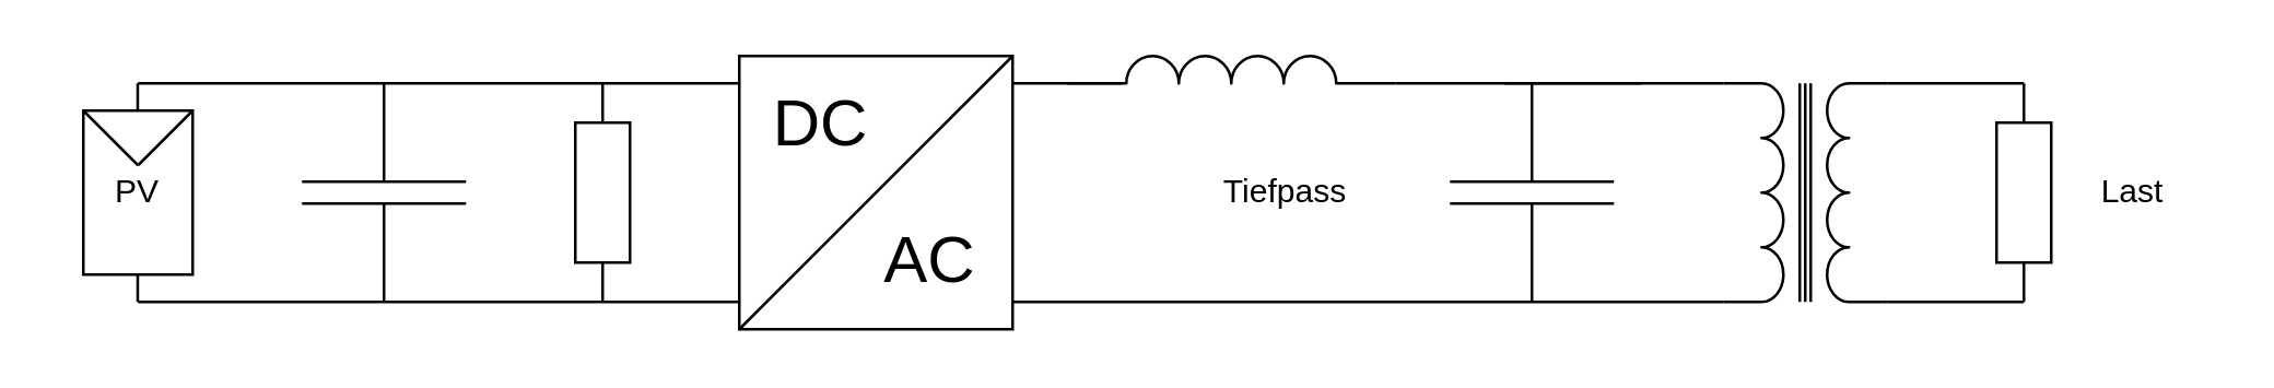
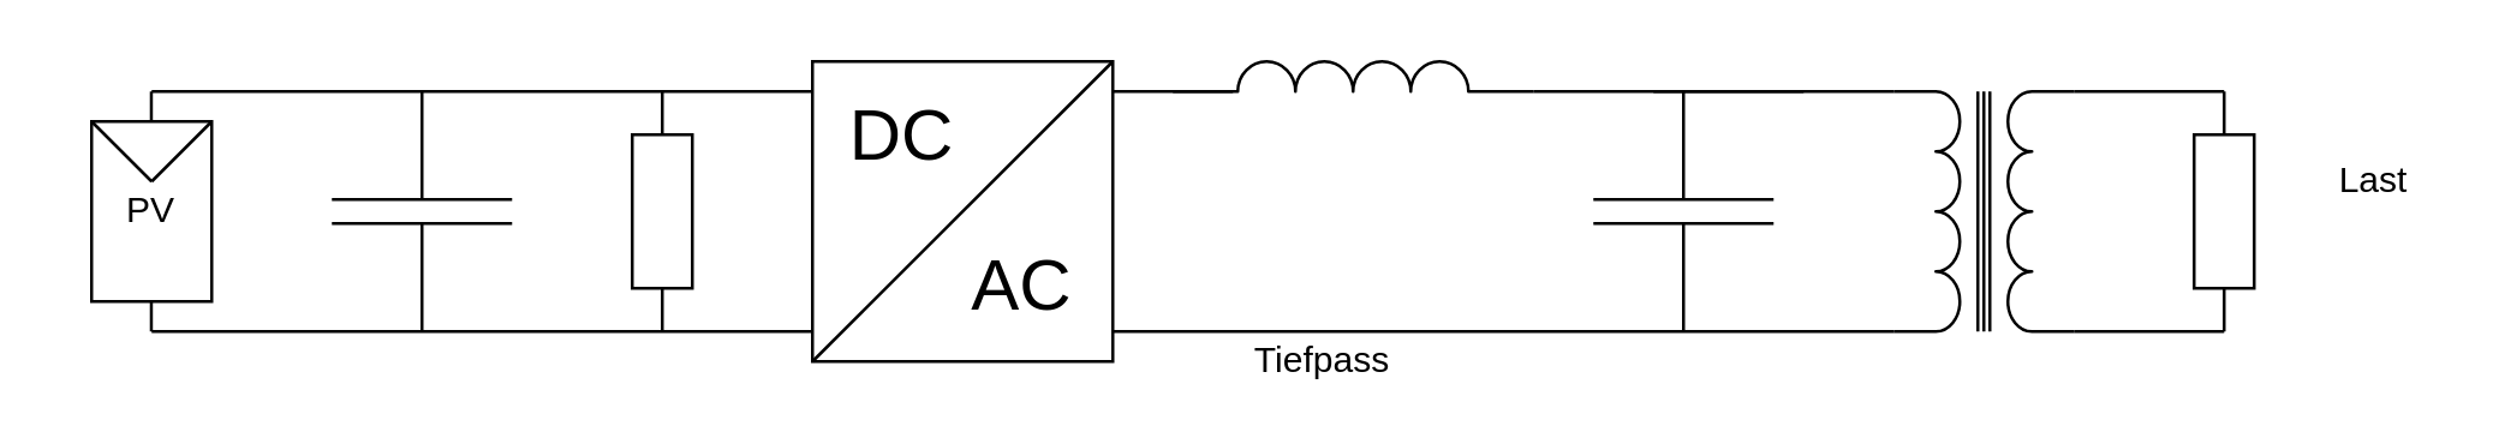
- <mxCell id="28" value="Tiefpass" style="text;html=1;align=center;verticalAlign=middle;whiteSpace=wrap;rounded=0;" vertex="1" parent="1"><mxGeometry x="440" y="55" width="60" height="30" as="geometry" /></mxCell>
+ <mxCell id="28" value="Tiefpass" style="text;html=1;align=center;verticalAlign=middle;whiteSpace=wrap;rounded=0;" vertex="1" parent="1"><mxGeometry x="410" y="105" width="60" height="30" as="geometry" /></mxCell>
- <mxCell id="29" value="Last" style="text;html=1;align=center;verticalAlign=middle;whiteSpace=wrap;rounded=0;" vertex="1" parent="1"><mxGeometry x="750" y="55" width="60" height="30" as="geometry" /></mxCell>
+ <mxCell id="29" value="Last" style="text;html=1;align=center;verticalAlign=middle;whiteSpace=wrap;rounded=0;" vertex="1" parent="1"><mxGeometry x="760" y="45" width="60" height="30" as="geometry" /></mxCell>
